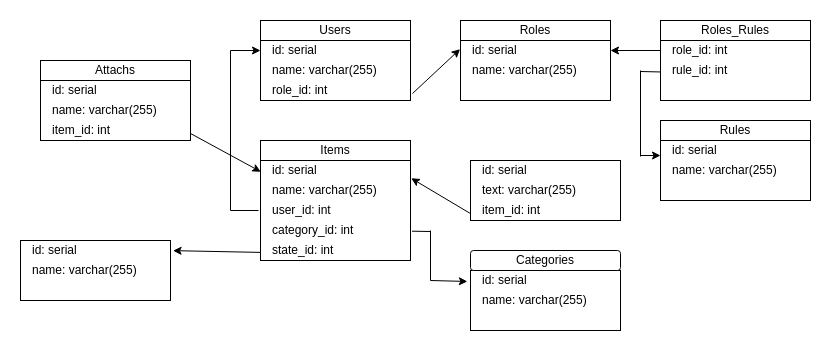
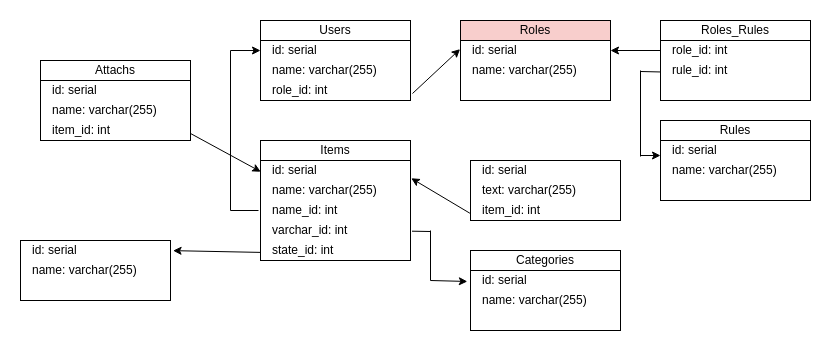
- <mxCell id="10" value="Roles" style="rounded=0;whiteSpace=wrap;html=1;align=center;" vertex="1" parent="8"><mxGeometry width="150" height="20" as="geometry" /></mxCell>
+ <mxCell id="10" value="Roles" style="rounded=0;whiteSpace=wrap;html=1;align=center;fillColor=#f8cecc;" vertex="1" parent="8"><mxGeometry width="150" height="20" as="geometry" /></mxCell>
- <mxCell id="55" value="user_id: int" style="text;html=1;strokeColor=none;fillColor=none;align=left;verticalAlign=middle;whiteSpace=wrap;rounded=0;" vertex="1" parent="1"><mxGeometry x="270" y="200" width="130" height="20" as="geometry" /></mxCell>
+ <mxCell id="55" value="name_id: int" style="text;html=1;strokeColor=none;fillColor=none;align=left;verticalAlign=middle;whiteSpace=wrap;rounded=0;" vertex="1" parent="1"><mxGeometry x="270" y="200" width="130" height="20" as="geometry" /></mxCell>
- <mxCell id="56" value="category_id: int" style="text;html=1;strokeColor=none;fillColor=none;align=left;verticalAlign=middle;whiteSpace=wrap;rounded=0;" vertex="1" parent="1"><mxGeometry x="270" y="220" width="130" height="20" as="geometry" /></mxCell>
+ <mxCell id="56" value="varchar_id: int" style="text;html=1;strokeColor=none;fillColor=none;align=left;verticalAlign=middle;whiteSpace=wrap;rounded=0;" vertex="1" parent="1"><mxGeometry x="270" y="220" width="130" height="20" as="geometry" /></mxCell>
- <mxCell id="35" value="Categories" style="whiteSpace=wrap;html=1;align=center;rounded=1;" vertex="1" parent="33"><mxGeometry width="150" height="20" as="geometry" /></mxCell>
+ <mxCell id="35" value="Categories" style="rounded=0;whiteSpace=wrap;html=1;align=center;" vertex="1" parent="33"><mxGeometry width="150" height="20" as="geometry" /></mxCell>
